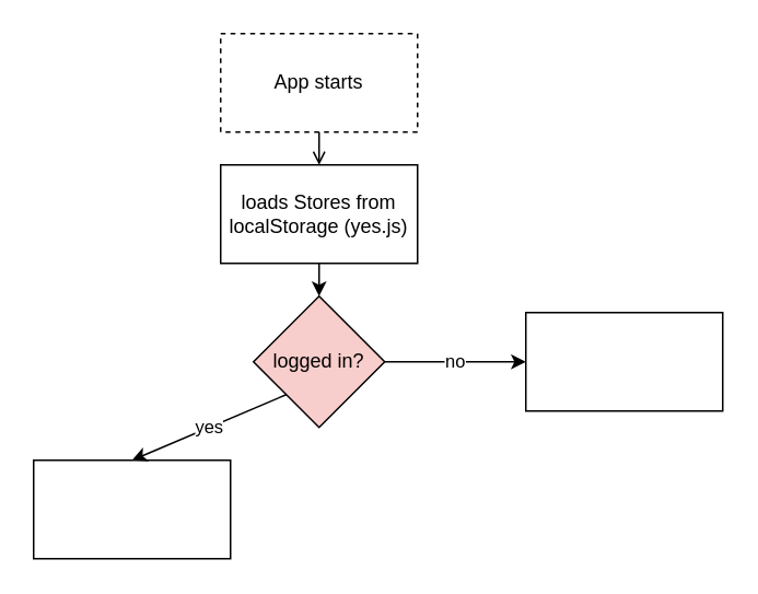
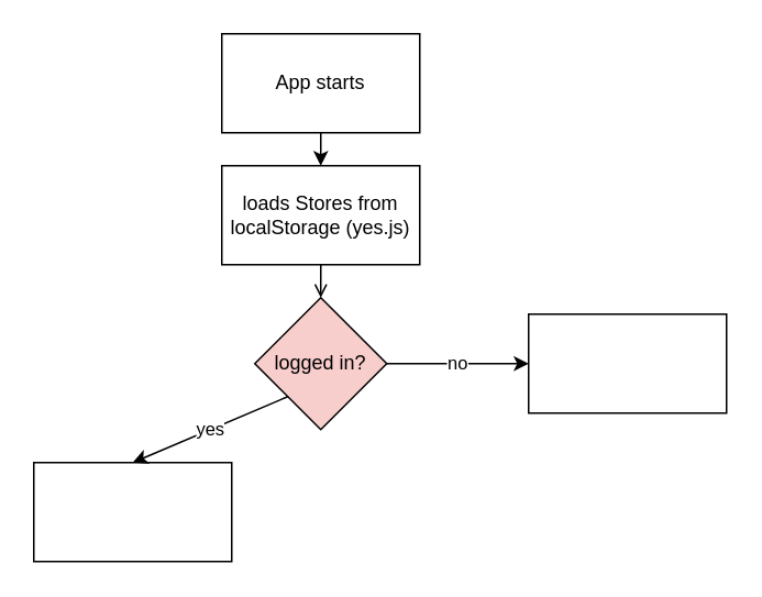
- <mxCell id="2" value="App starts" style="rounded=0;whiteSpace=wrap;html=1;dashed=1;" vertex="1" parent="1"><mxGeometry x="134" y="20" width="120" height="60" as="geometry" /></mxCell>
+ <mxCell id="2" value="App starts" style="rounded=0;whiteSpace=wrap;html=1;" vertex="1" parent="1"><mxGeometry x="134" y="20" width="120" height="60" as="geometry" /></mxCell>
- <mxCell id="3" value="" style="endArrow=open;html=1;rounded=0;exitX=0.5;exitY=1;exitDx=0;exitDy=0;" edge="1" parent="1" source="2" target="4"><mxGeometry width="50" height="50" relative="1" as="geometry"><mxPoint x="170" y="250" as="sourcePoint" /><mxPoint x="194" y="130" as="targetPoint" /></mxGeometry></mxCell>
+ <mxCell id="3" value="" style="endArrow=classic;html=1;rounded=0;exitX=0.5;exitY=1;exitDx=0;exitDy=0;" edge="1" parent="1" source="2" target="4"><mxGeometry width="50" height="50" relative="1" as="geometry"><mxPoint x="170" y="250" as="sourcePoint" /><mxPoint x="194" y="130" as="targetPoint" /></mxGeometry></mxCell>
- <mxCell id="7" value="" style="endArrow=classic;html=1;rounded=0;exitX=0.5;exitY=1;exitDx=0;exitDy=0;entryX=0.5;entryY=0;entryDx=0;entryDy=0;" edge="1" parent="1" source="4" target="6"><mxGeometry width="50" height="50" relative="1" as="geometry"><mxPoint x="170" y="250" as="sourcePoint" /><mxPoint x="220" y="200" as="targetPoint" /></mxGeometry></mxCell>
+ <mxCell id="7" value="" style="endArrow=open;html=1;rounded=0;exitX=0.5;exitY=1;exitDx=0;exitDy=0;entryX=0.5;entryY=0;entryDx=0;entryDy=0;" edge="1" parent="1" source="4" target="6"><mxGeometry width="50" height="50" relative="1" as="geometry"><mxPoint x="170" y="250" as="sourcePoint" /><mxPoint x="220" y="200" as="targetPoint" /></mxGeometry></mxCell>
